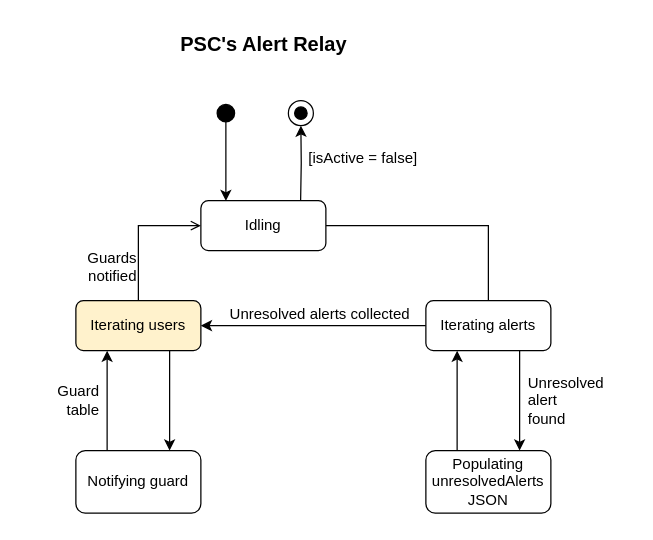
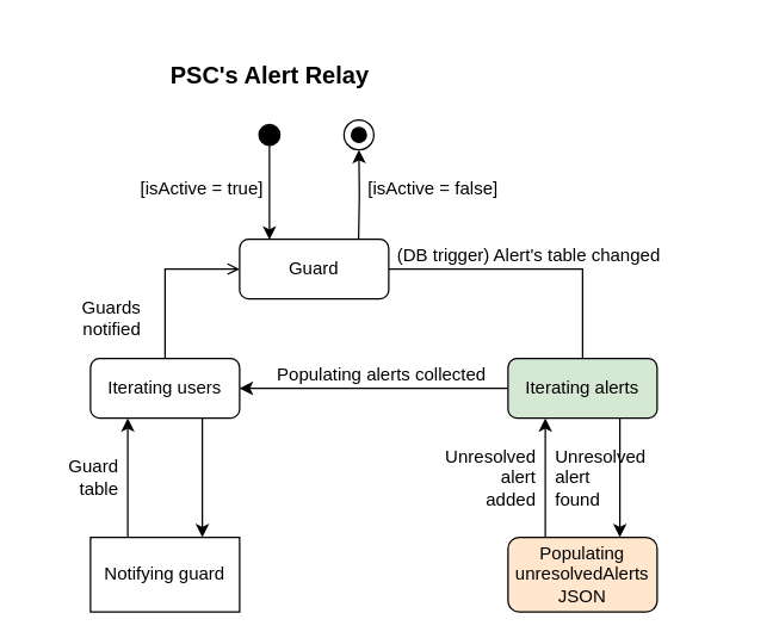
- <mxCell id="22" value="PSC's Alert Relay" style="text;html=1;align=center;verticalAlign=middle;resizable=0;points=[];autosize=1;strokeColor=none;fillColor=none;fontStyle=1;fontSize=16;" parent="1" vertex="1"><mxGeometry x="135" y="20" width="150" height="30" as="geometry" /></mxCell>
+ <mxCell id="22" value="PSC's Alert Relay" style="text;html=1;align=center;verticalAlign=middle;resizable=0;points=[];autosize=1;strokeColor=none;fillColor=none;fontStyle=1;fontSize=16;" parent="1" vertex="1"><mxGeometry x="105" y="35" width="150" height="30" as="geometry" /></mxCell>
+ <mxCell id="8" value="[isActive = true]" style="text;align=center;verticalAlign=middle;resizable=0;points=[];autosize=1;strokeColor=none;fillColor=none;" parent="1" vertex="1"><mxGeometry x="80" y="110" width="110" height="30" as="geometry" /></mxCell>
+ <mxCell id="13" value="(DB trigger) Alert's table changed" style="text;align=left;verticalAlign=bottom;resizable=0;points=[];autosize=1;strokeColor=none;fillColor=none;" parent="1" vertex="1"><mxGeometry x="264" y="150" width="200" height="30" as="geometry" /></mxCell>
- <mxCell id="6" value="Idling" style="rounded=1;whiteSpace=wrap;html=1;" parent="1" vertex="1"><mxGeometry x="160" y="160" width="100" height="40" as="geometry" /></mxCell>
+ <mxCell id="6" value="Guard" style="rounded=1;whiteSpace=wrap;html=1;" parent="1" vertex="1"><mxGeometry x="160" y="160" width="100" height="40" as="geometry" /></mxCell>
- <mxCell id="20" value="Guards&lt;div&gt;notified&lt;/div&gt;" style="text;html=1;align=right;verticalAlign=bottom;resizable=0;points=[];autosize=1;strokeColor=none;fillColor=none;" parent="1" vertex="1"><mxGeometry x="50" y="190" width="60" height="40" as="geometry" /></mxCell>
+ <mxCell id="20" value="Guards&lt;div&gt;notified&lt;/div&gt;" style="text;html=1;align=right;verticalAlign=bottom;resizable=0;points=[];autosize=1;strokeColor=none;fillColor=none;" parent="1" vertex="1"><mxGeometry x="35" y="190" width="60" height="40" as="geometry" /></mxCell>
- <mxCell id="21" value="Unresolved&amp;nbsp;&lt;span style=&quot;background-color: initial;&quot;&gt;alerts collected&lt;/span&gt;" style="text;html=1;align=center;verticalAlign=bottom;resizable=0;points=[];autosize=1;strokeColor=none;fillColor=none;" parent="1" vertex="1"><mxGeometry x="170" y="230" width="170" height="30" as="geometry" /></mxCell>
+ <mxCell id="21" value="Populating&amp;nbsp;&lt;span style=&quot;background-color: initial;&quot;&gt;alerts collected&lt;/span&gt;" style="text;html=1;align=center;verticalAlign=bottom;resizable=0;points=[];autosize=1;strokeColor=none;fillColor=none;" parent="1" vertex="1"><mxGeometry x="170" y="230" width="170" height="30" as="geometry" /></mxCell>
- <mxCell id="19" value="Iterating users" style="rounded=1;whiteSpace=wrap;html=1;fillColor=#fff2cc;" parent="1" vertex="1"><mxGeometry x="60" y="240" width="100" height="40" as="geometry" /></mxCell>
+ <mxCell id="19" value="Iterating users" style="rounded=1;whiteSpace=wrap;html=1;" parent="1" vertex="1"><mxGeometry x="60" y="240" width="100" height="40" as="geometry" /></mxCell>
- <mxCell id="12" value="Iterating alerts" style="rounded=1;whiteSpace=wrap;html=1;" parent="1" vertex="1"><mxGeometry x="340" y="240" width="100" height="40" as="geometry" /></mxCell>
+ <mxCell id="12" value="Iterating alerts" style="rounded=1;whiteSpace=wrap;html=1;fillColor=#d5e8d4;" parent="1" vertex="1"><mxGeometry x="340" y="240" width="100" height="40" as="geometry" /></mxCell>
+ <mxCell id="17" value="&lt;div&gt;Unresolved&lt;/div&gt;&lt;div&gt;alert&lt;/div&gt;&lt;div&gt;added&lt;/div&gt;" style="text;html=1;align=right;verticalAlign=middle;resizable=0;points=[];autosize=1;strokeColor=none;fillColor=none;" parent="1" vertex="1"><mxGeometry x="280" y="290" width="80" height="60" as="geometry" /></mxCell>
- <mxCell id="16" value="Unresolved&lt;div&gt;alert&lt;/div&gt;&lt;div&gt;found&lt;/div&gt;" style="text;html=1;align=left;verticalAlign=middle;resizable=0;points=[];autosize=1;strokeColor=none;fillColor=none;" parent="1" vertex="1"><mxGeometry x="420" y="290" width="80" height="60" as="geometry" /></mxCell>
+ <mxCell id="16" value="Unresolved&lt;div&gt;alert&lt;/div&gt;&lt;div&gt;found&lt;/div&gt;" style="text;html=1;align=left;verticalAlign=middle;resizable=0;points=[];autosize=1;strokeColor=none;fillColor=none;" parent="1" vertex="1"><mxGeometry x="370" y="290" width="80" height="60" as="geometry" /></mxCell>
- <mxCell id="24" value="Notifying guard" style="rounded=1;whiteSpace=wrap;html=1;" parent="1" vertex="1"><mxGeometry x="60" y="360" width="100" height="50" as="geometry" /></mxCell>
+ <mxCell id="24" value="Notifying guard" style="whiteSpace=wrap;html=1;rounded=0;" parent="1" vertex="1"><mxGeometry x="60" y="360" width="100" height="50" as="geometry" /></mxCell>
- <mxCell id="15" value="Populating unresolvedAlerts&lt;div&gt;JSON&lt;/div&gt;" style="rounded=1;whiteSpace=wrap;html=1;" parent="1" vertex="1"><mxGeometry x="340" y="360" width="100" height="50" as="geometry" /></mxCell>
+ <mxCell id="15" value="Populating unresolvedAlerts&lt;div&gt;JSON&lt;/div&gt;" style="rounded=1;whiteSpace=wrap;html=1;fillColor=#ffe6cc;" parent="1" vertex="1"><mxGeometry x="340" y="360" width="100" height="50" as="geometry" /></mxCell>
